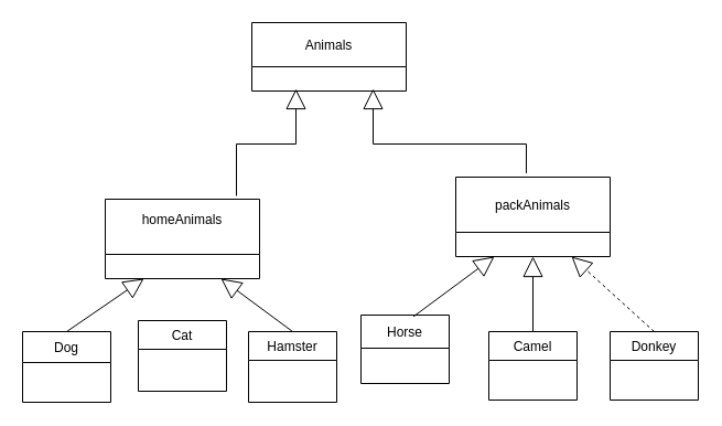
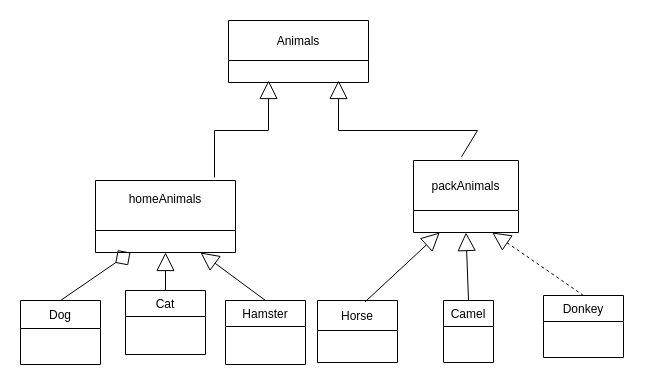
- <mxCell id="4" value="packAnimals" style="swimlane;fontStyle=0;childLayout=stackLayout;horizontal=1;startSize=50;fillColor=none;horizontalStack=0;resizeParent=1;resizeParentMax=0;resizeLast=0;collapsible=1;marginBottom=0;" parent="1" vertex="1"><mxGeometry x="413" y="160" width="140" height="72" as="geometry" /></mxCell>
+ <mxCell id="4" value="packAnimals" style="swimlane;fontStyle=0;childLayout=stackLayout;horizontal=1;startSize=50;fillColor=none;horizontalStack=0;resizeParent=1;resizeParentMax=0;resizeLast=0;collapsible=1;marginBottom=0;" parent="1" vertex="1"><mxGeometry x="413" y="160" width="105" height="72" as="geometry" /></mxCell>
- <mxCell id="14" value="" style="endArrow=block;endSize=16;endFill=0;html=1;rounded=0;exitX=0.5;exitY=0;exitDx=0;exitDy=0;entryX=0.25;entryY=1;entryDx=0;entryDy=0;" parent="1" source="7" target="3" edge="1"><mxGeometry width="160" relative="1" as="geometry"><mxPoint x="335" y="330" as="sourcePoint" /><mxPoint x="495" y="330" as="targetPoint" /></mxGeometry></mxCell>
+ <mxCell id="14" value="" style="endArrow=diamond;endSize=16;endFill=0;html=1;rounded=0;exitX=0.5;exitY=0;exitDx=0;exitDy=0;entryX=0.25;entryY=1;entryDx=0;entryDy=0;" parent="1" source="7" target="3" edge="1"><mxGeometry width="160" relative="1" as="geometry"><mxPoint x="335" y="330" as="sourcePoint" /><mxPoint x="495" y="330" as="targetPoint" /></mxGeometry></mxCell>
+ <mxCell id="16" value="" style="endArrow=block;endSize=16;endFill=0;html=1;rounded=0;exitX=0.5;exitY=0;exitDx=0;exitDy=0;entryX=0.5;entryY=1;entryDx=0;entryDy=0;" parent="1" source="8" target="3" edge="1"><mxGeometry x="0.008" width="160" relative="1" as="geometry"><mxPoint x="335" y="330" as="sourcePoint" /><mxPoint x="495" y="330" as="targetPoint" /><mxPoint as="offset" /></mxGeometry></mxCell>
- <mxCell id="13" value="Horse" style="swimlane;fontStyle=0;childLayout=stackLayout;horizontal=1;startSize=30;fillColor=none;horizontalStack=0;resizeParent=1;resizeParentMax=0;resizeLast=0;collapsible=1;marginBottom=0;" parent="1" vertex="1"><mxGeometry x="327" y="285" width="80" height="62" as="geometry" /></mxCell>
+ <mxCell id="13" value="Horse" style="swimlane;fontStyle=0;childLayout=stackLayout;horizontal=1;startSize=30;fillColor=none;horizontalStack=0;resizeParent=1;resizeParentMax=0;resizeLast=0;collapsible=1;marginBottom=0;" parent="1" vertex="1"><mxGeometry x="317" y="300" width="80" height="62" as="geometry" /></mxCell>
- <mxCell id="11" value="Camel" style="swimlane;fontStyle=0;childLayout=stackLayout;horizontal=1;startSize=26;fillColor=none;horizontalStack=0;resizeParent=1;resizeParentMax=0;resizeLast=0;collapsible=1;marginBottom=0;" parent="1" vertex="1"><mxGeometry x="443" y="300" width="80" height="62" as="geometry" /></mxCell>
+ <mxCell id="11" value="Camel" style="swimlane;fontStyle=0;childLayout=stackLayout;horizontal=1;startSize=26;fillColor=none;horizontalStack=0;resizeParent=1;resizeParentMax=0;resizeLast=0;collapsible=1;marginBottom=0;" parent="1" vertex="1"><mxGeometry x="443" y="300" width="50" height="62" as="geometry" /></mxCell>
- <mxCell id="12" value="Donkey" style="swimlane;fontStyle=0;childLayout=stackLayout;horizontal=1;startSize=26;fillColor=none;horizontalStack=0;resizeParent=1;resizeParentMax=0;resizeLast=0;collapsible=1;marginBottom=0;" parent="1" vertex="1"><mxGeometry x="553" y="300" width="80" height="62" as="geometry" /></mxCell>
+ <mxCell id="12" value="Donkey" style="swimlane;fontStyle=0;childLayout=stackLayout;horizontal=1;startSize=26;fillColor=none;horizontalStack=0;resizeParent=1;resizeParentMax=0;resizeLast=0;collapsible=1;marginBottom=0;" parent="1" vertex="1"><mxGeometry x="543" y="295" width="80" height="62" as="geometry" /></mxCell>
